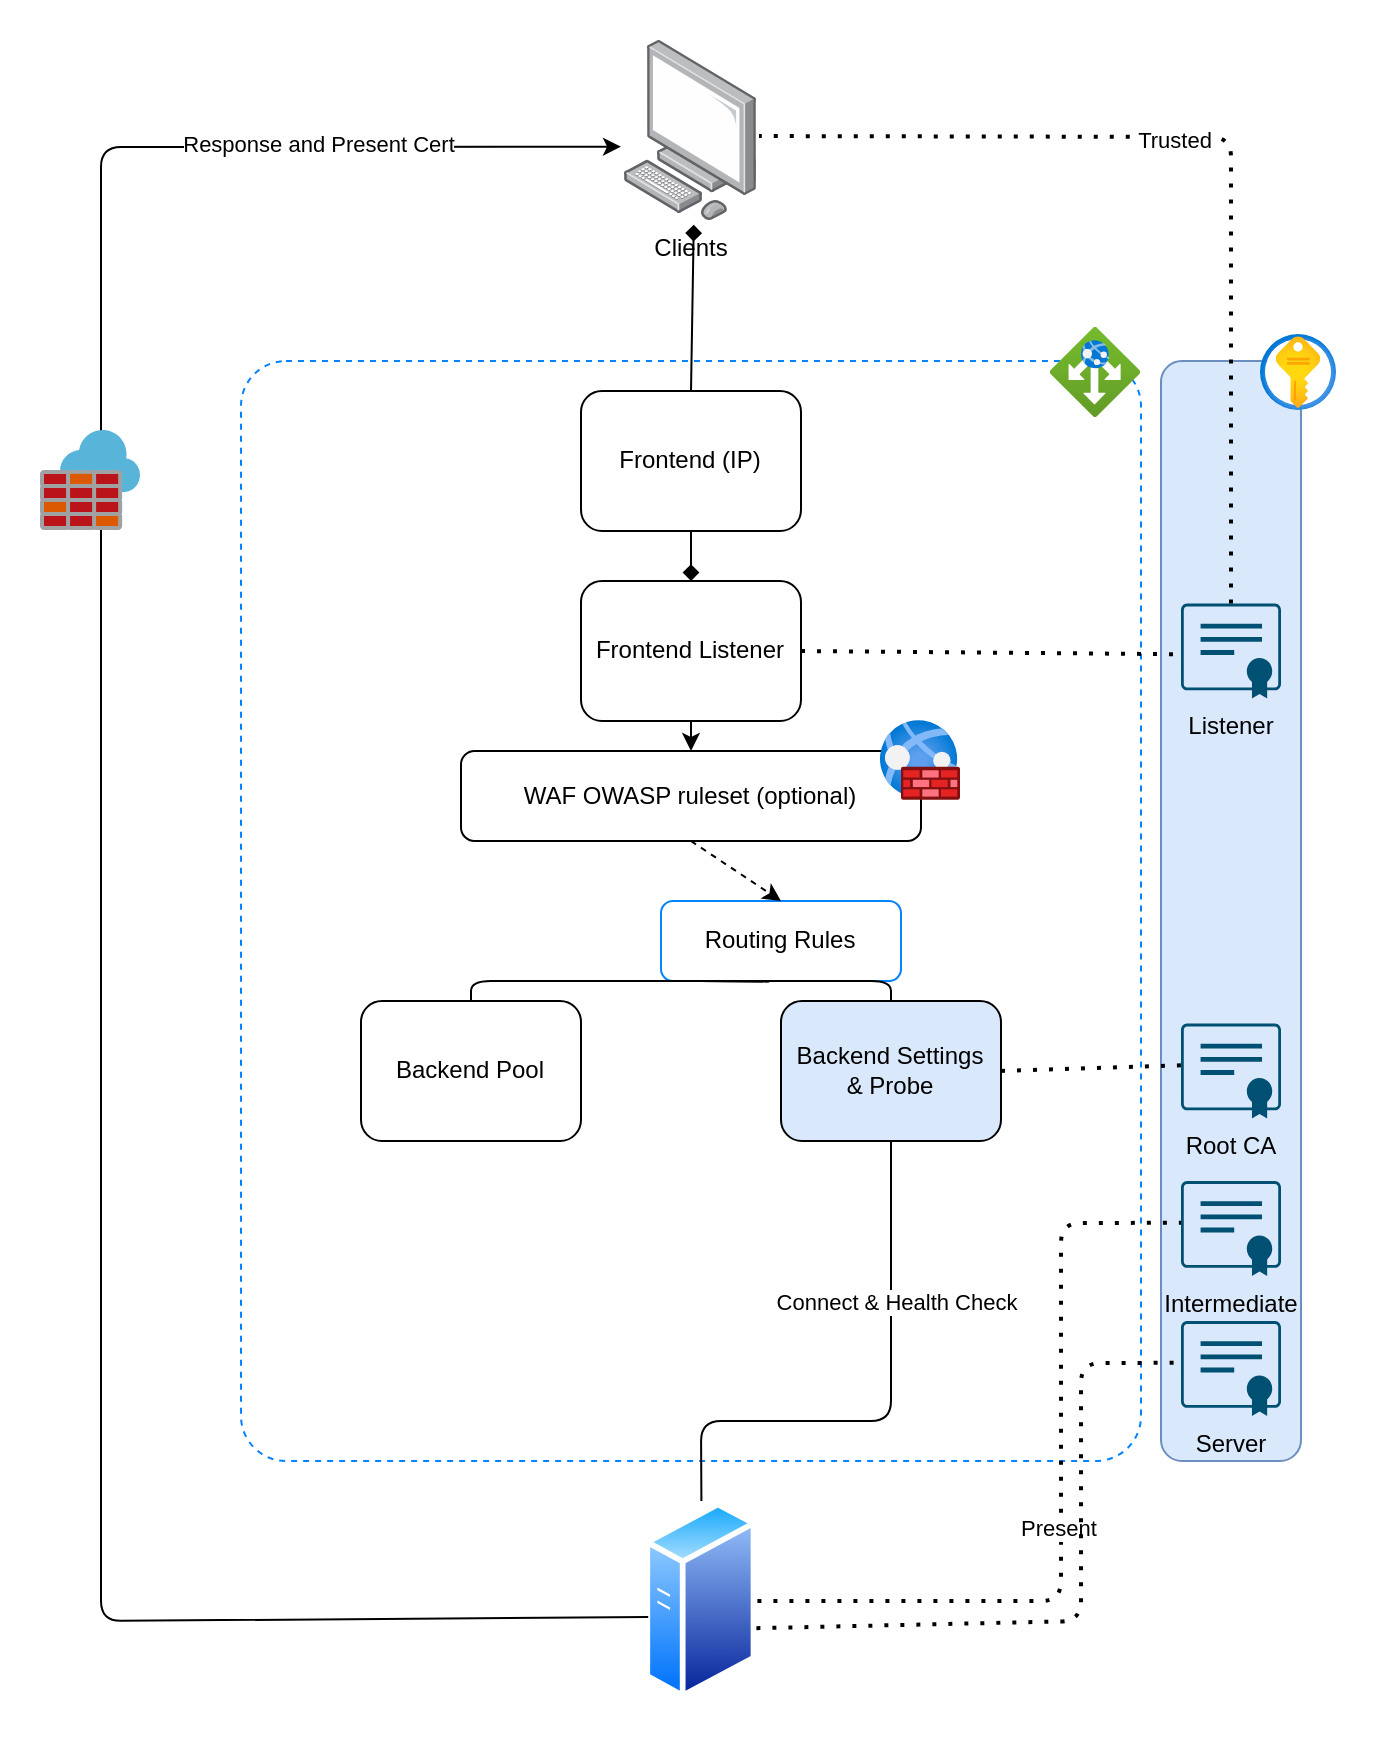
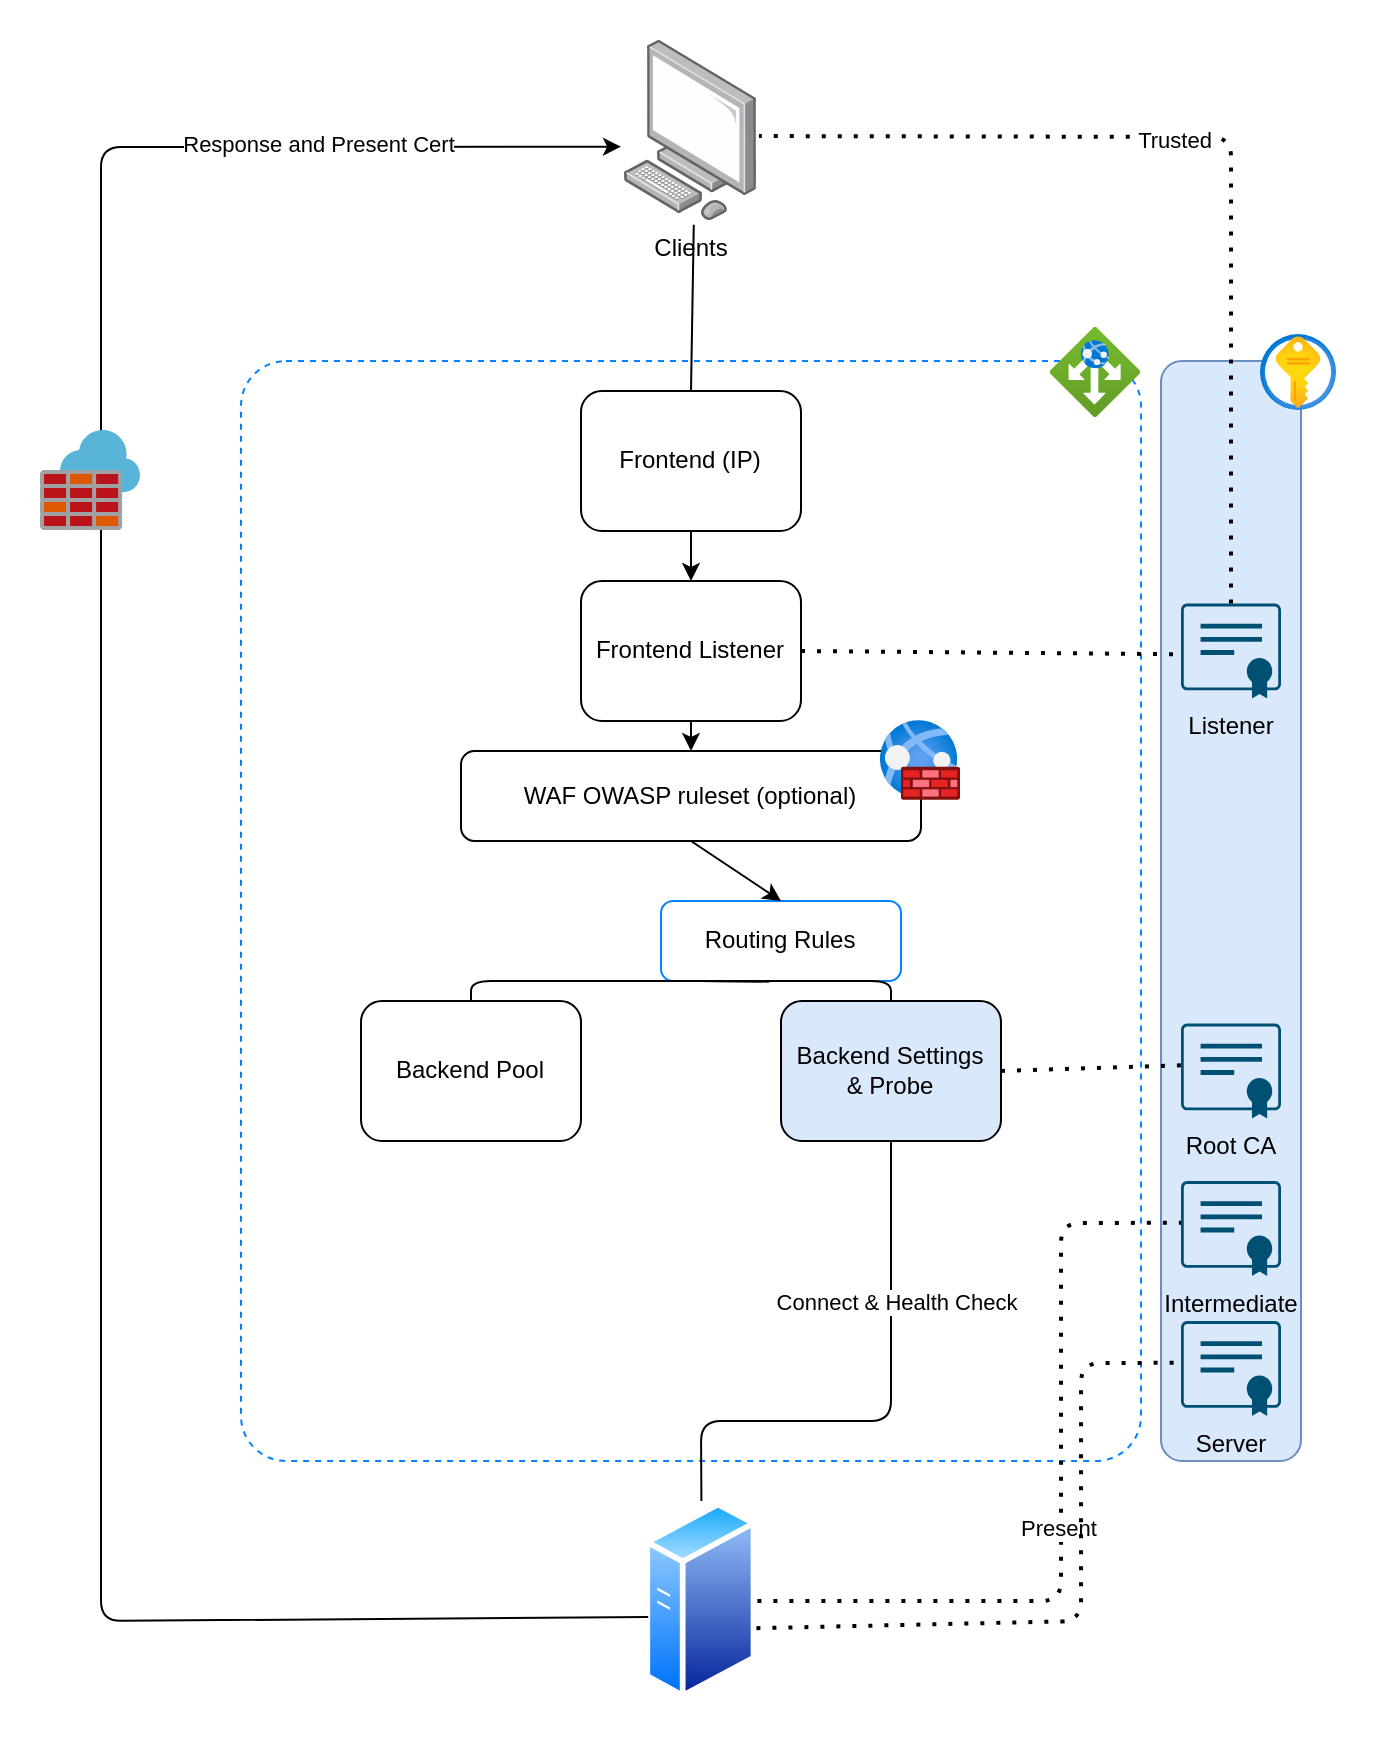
- <mxCell id="36" value="" style="endArrow=diamond;html=1;entryX=0.521;entryY=1.021;entryDx=0;entryDy=0;entryPerimeter=0;exitX=0.5;exitY=0;exitDx=0;exitDy=0;" edge="1" parent="1" source="3" target="4"><mxGeometry width="50" height="50" relative="1" as="geometry"><mxPoint x="-210" y="500" as="sourcePoint" /><mxPoint x="-160" y="450" as="targetPoint" /></mxGeometry></mxCell>
+ <mxCell id="36" value="" style="endArrow=none;html=1;entryX=0.521;entryY=1.021;entryDx=0;entryDy=0;entryPerimeter=0;exitX=0.5;exitY=0;exitDx=0;exitDy=0;" edge="1" parent="1" source="3" target="4"><mxGeometry width="50" height="50" relative="1" as="geometry"><mxPoint x="-210" y="500" as="sourcePoint" /><mxPoint x="-160" y="450" as="targetPoint" /></mxGeometry></mxCell>
- <mxCell id="9" value="" style="endArrow=diamond;html=1;exitX=0.5;exitY=1;exitDx=0;exitDy=0;entryX=0.5;entryY=0;entryDx=0;entryDy=0;" edge="1" parent="1" source="3" target="5"><mxGeometry width="50" height="50" relative="1" as="geometry"><mxPoint x="580" y="340" as="sourcePoint" /><mxPoint x="630" y="290" as="targetPoint" /></mxGeometry></mxCell>
+ <mxCell id="9" value="" style="endArrow=classic;html=1;exitX=0.5;exitY=1;exitDx=0;exitDy=0;entryX=0.5;entryY=0;entryDx=0;entryDy=0;" edge="1" parent="1" source="3" target="5"><mxGeometry width="50" height="50" relative="1" as="geometry"><mxPoint x="580" y="340" as="sourcePoint" /><mxPoint x="630" y="290" as="targetPoint" /></mxGeometry></mxCell>
- <mxCell id="17" value="" style="endArrow=classic;html=1;exitX=0.5;exitY=1;exitDx=0;exitDy=0;entryX=0.5;entryY=0;entryDx=0;entryDy=0;dashed=1;" edge="1" parent="1" source="14" target="16"><mxGeometry width="50" height="50" relative="1" as="geometry"><mxPoint x="470" y="490" as="sourcePoint" /><mxPoint x="520" y="440" as="targetPoint" /></mxGeometry></mxCell>
+ <mxCell id="17" value="" style="endArrow=classic;html=1;exitX=0.5;exitY=1;exitDx=0;exitDy=0;entryX=0.5;entryY=0;entryDx=0;entryDy=0;" edge="1" parent="1" source="14" target="16"><mxGeometry width="50" height="50" relative="1" as="geometry"><mxPoint x="470" y="490" as="sourcePoint" /><mxPoint x="520" y="440" as="targetPoint" /></mxGeometry></mxCell>
